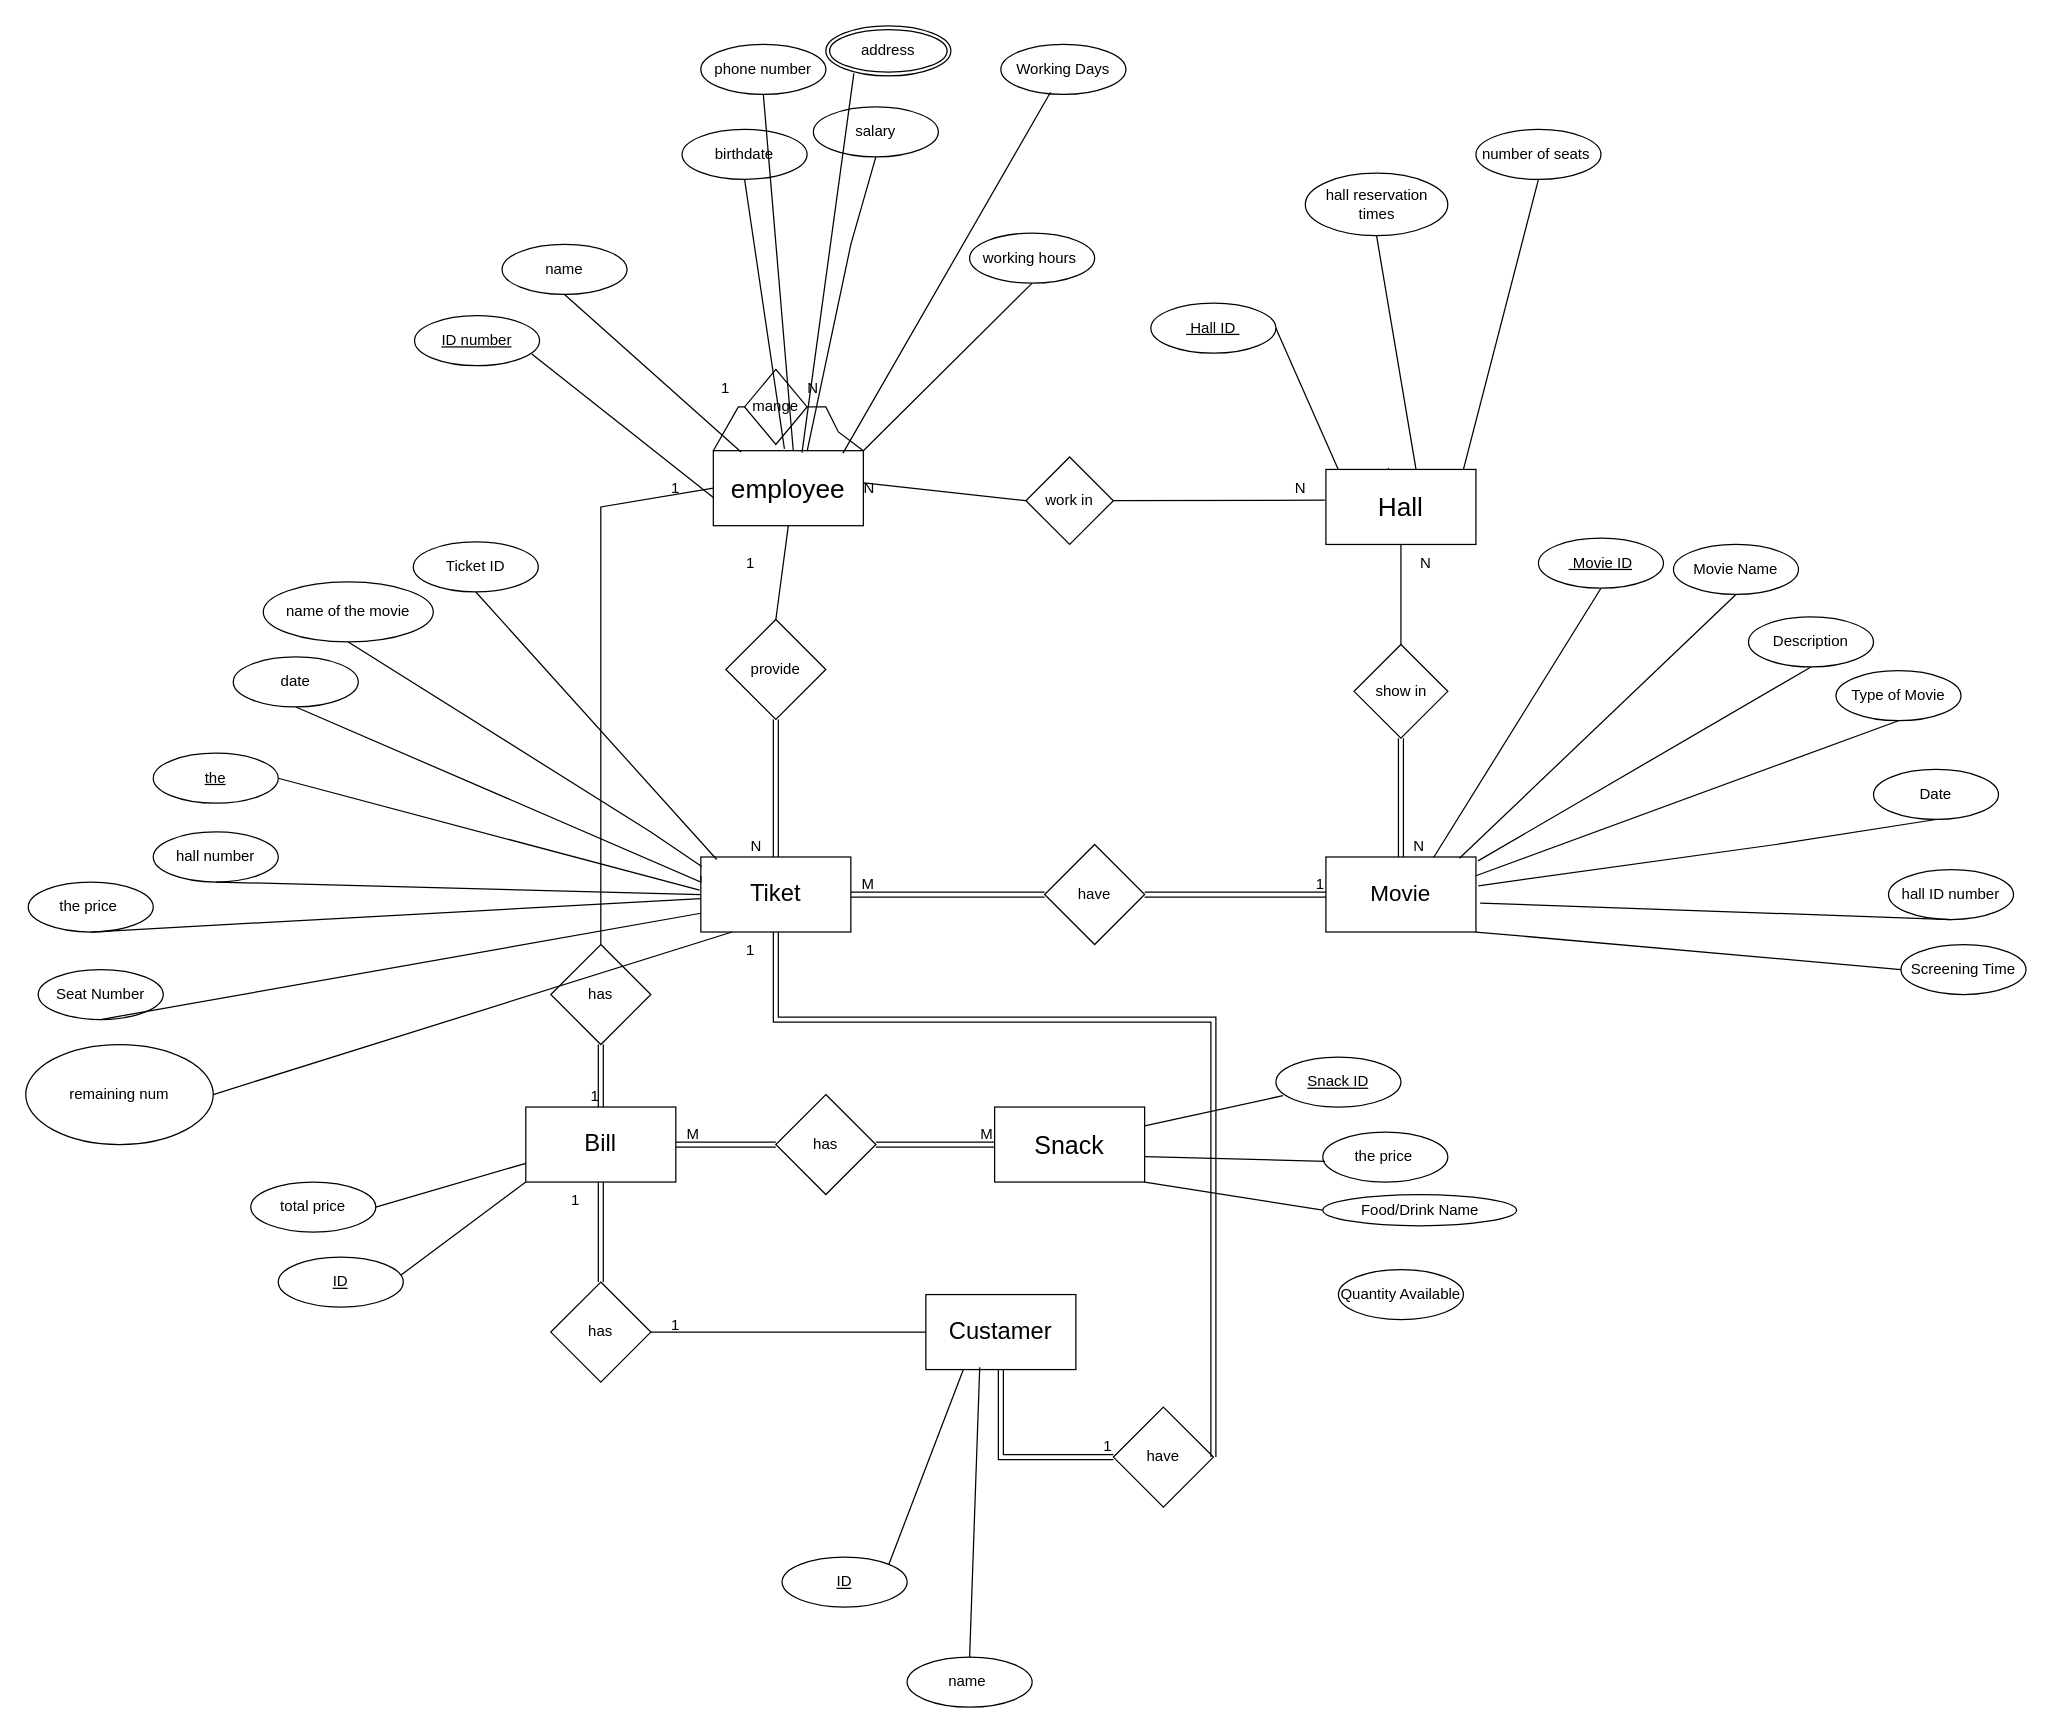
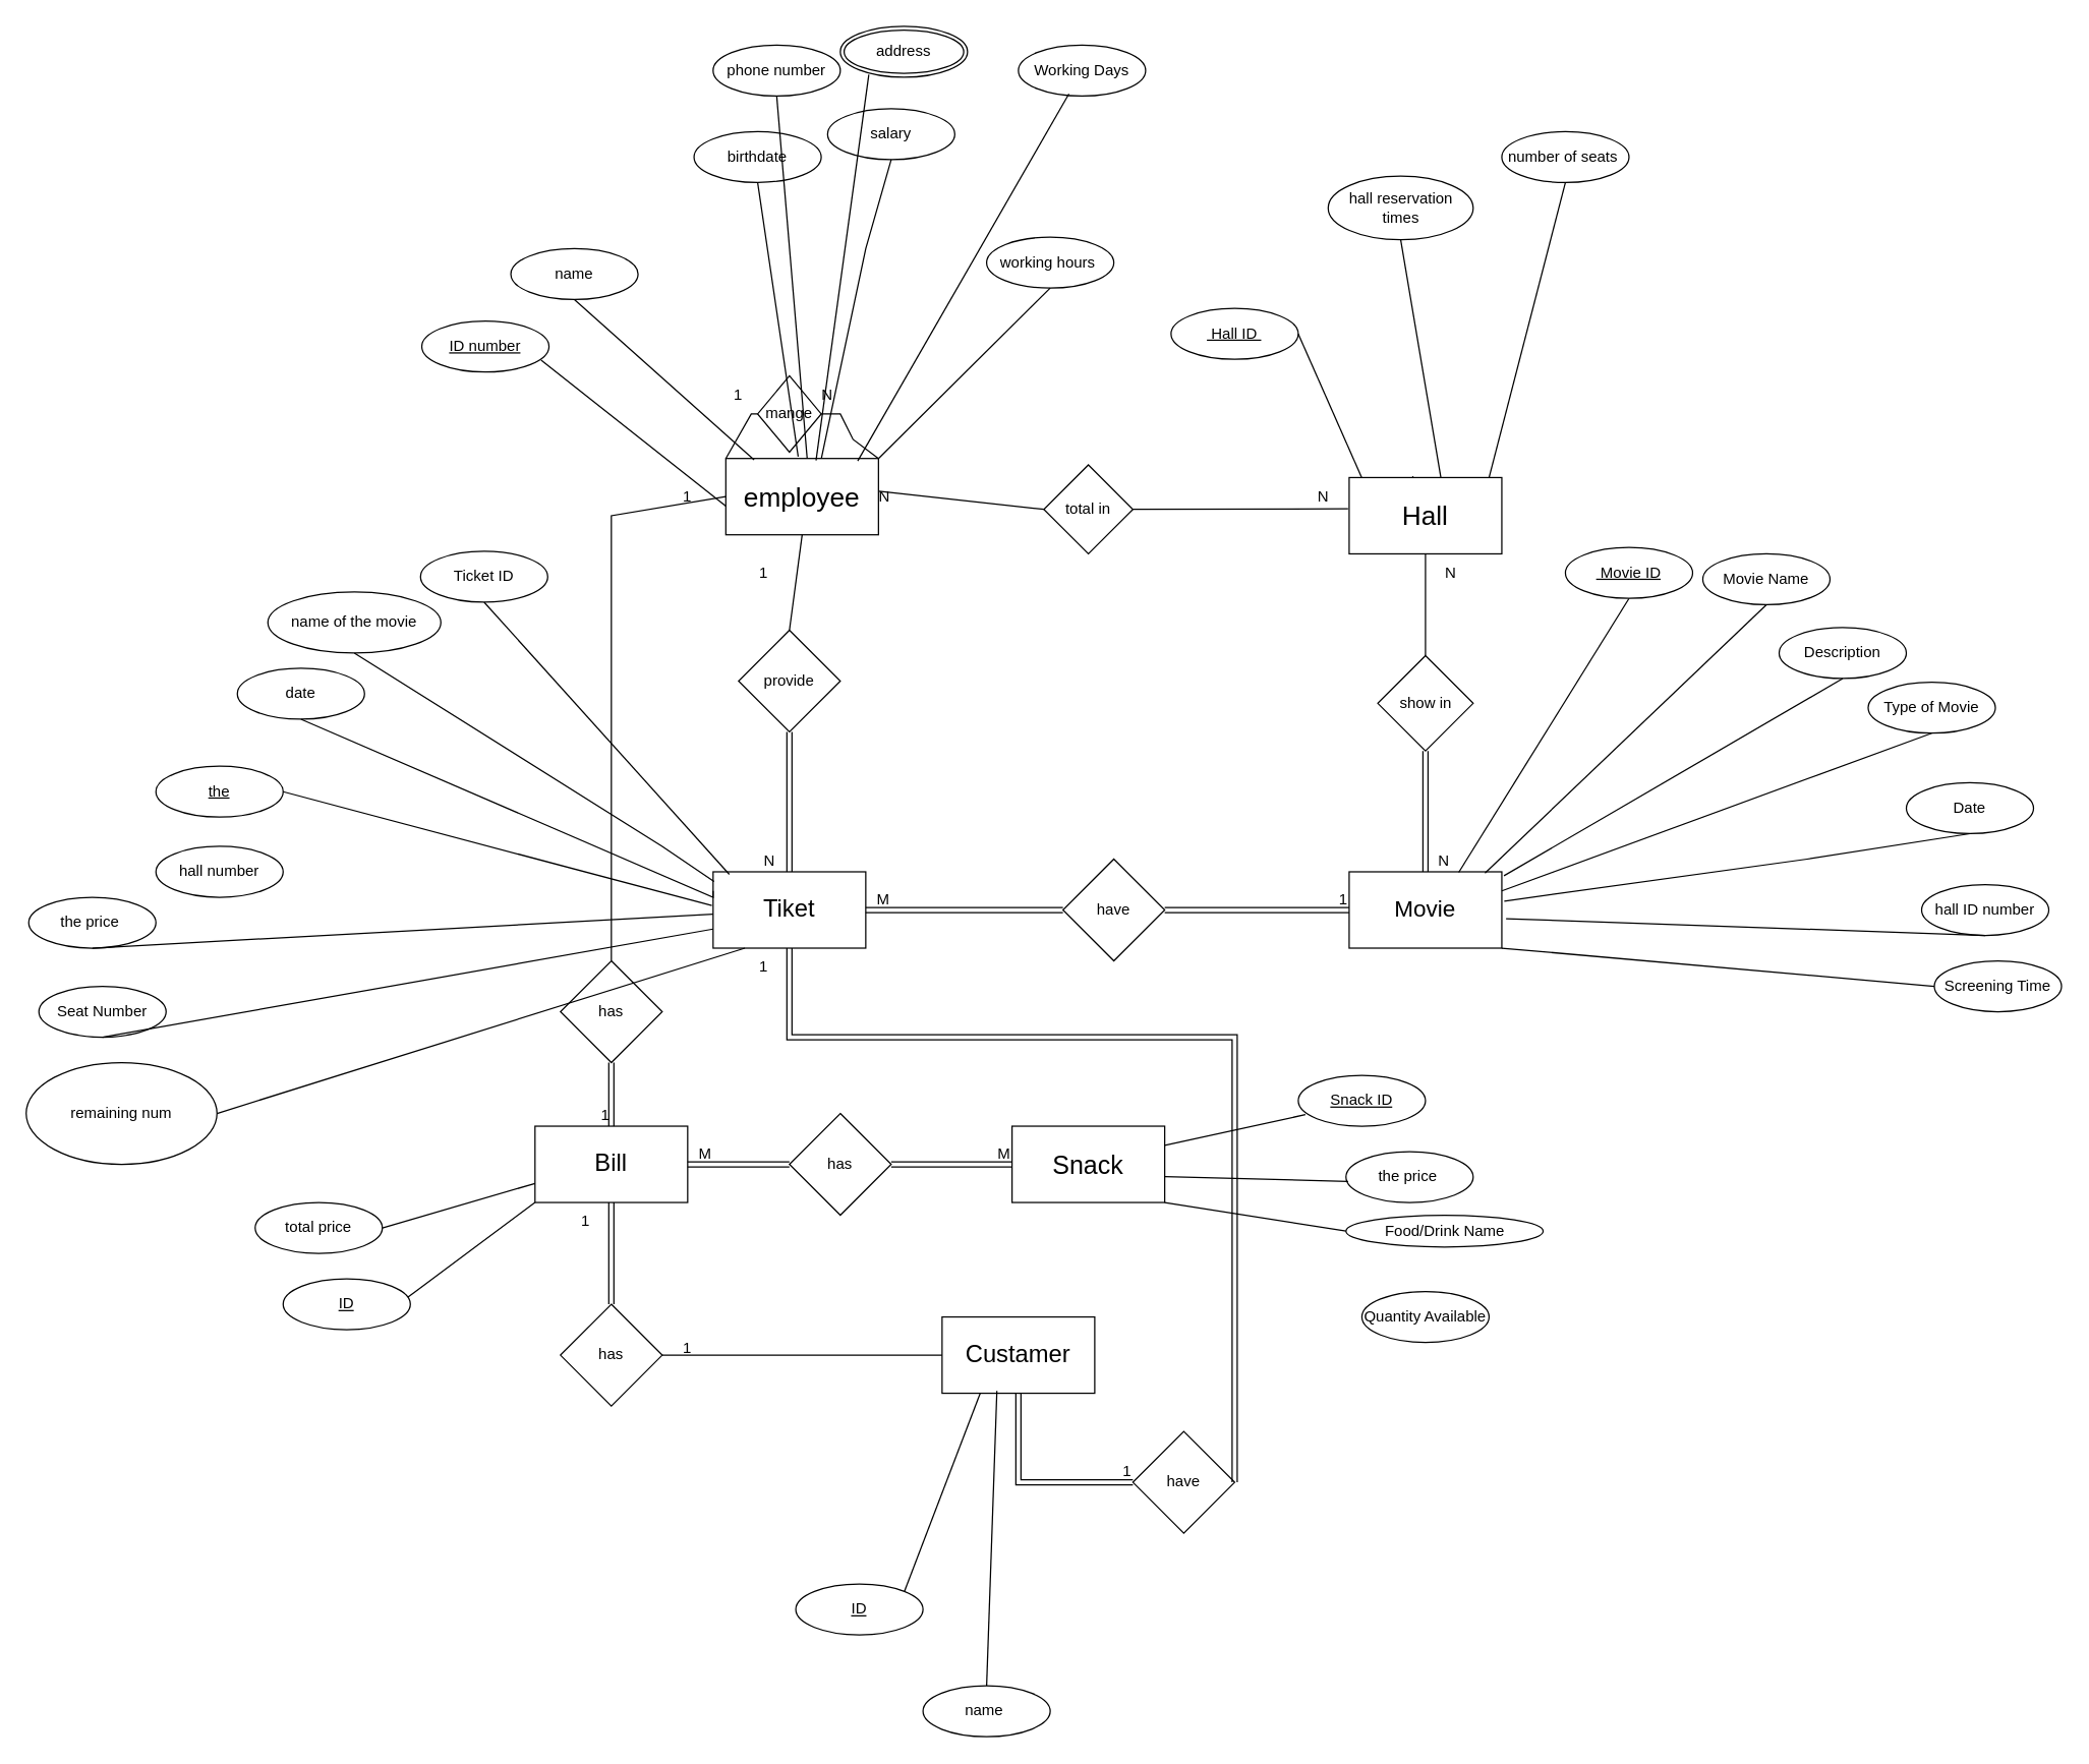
- <mxCell id="9" value="work in" style="rhombus;whiteSpace=wrap;html=1;rounded=0;labelBackgroundColor=none;" parent="1" vertex="1"><mxGeometry x="820" y="365" width="70" height="70" as="geometry" /></mxCell>
+ <mxCell id="9" value="total in" style="rhombus;whiteSpace=wrap;html=1;rounded=0;labelBackgroundColor=none;" parent="1" vertex="1"><mxGeometry x="820" y="365" width="70" height="70" as="geometry" /></mxCell>
- <mxCell id="91" value="" style="endArrow=none;html=1;entryX=0;entryY=0.5;entryDx=0;entryDy=0;exitX=0.5;exitY=1;exitDx=0;exitDy=0;rounded=0;labelBackgroundColor=none;fontColor=default;" parent="1" source="90" target="3" edge="1"><mxGeometry relative="1" as="geometry"><mxPoint x="315" y="766" as="sourcePoint" /><mxPoint x="624.8" y="684.1" as="targetPoint" /></mxGeometry></mxCell>
